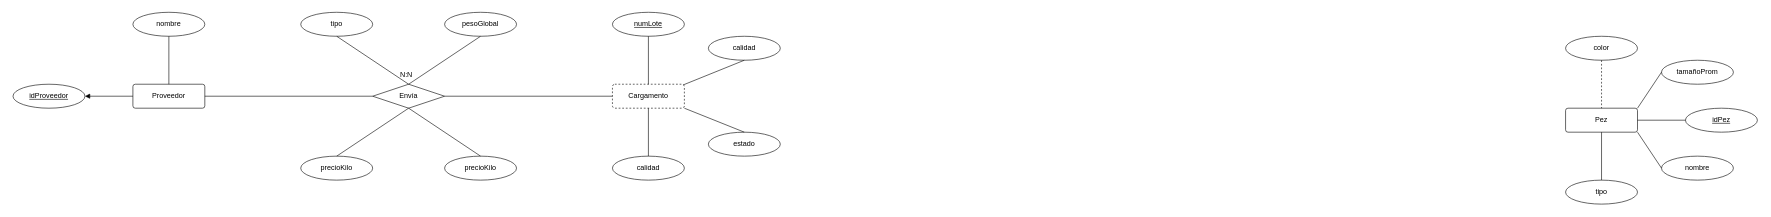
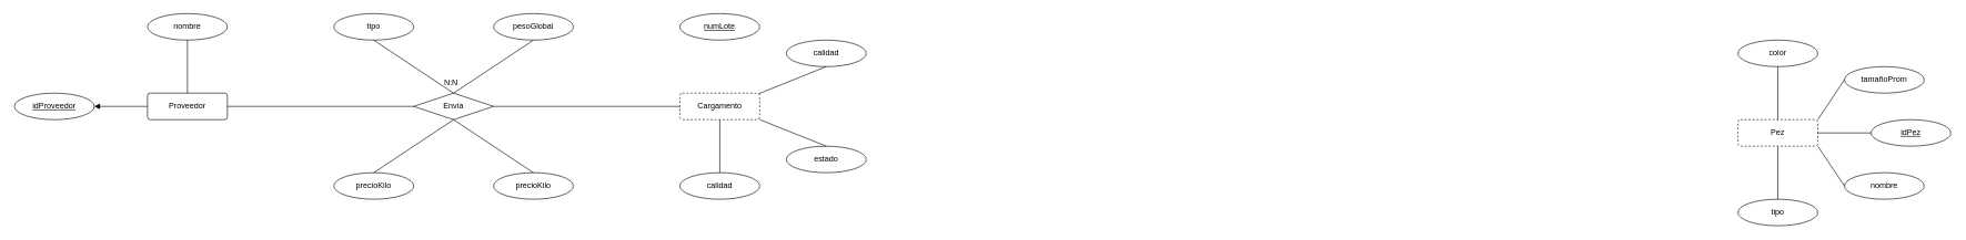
- <mxCell id="34" value="" style="endArrow=none;html=1;rounded=0;" edge="1" parent="1" source="31" target="30"><mxGeometry relative="1" as="geometry"><mxPoint x="1079.41" y="60" as="sourcePoint" /><mxPoint x="1079.41" y="140" as="targetPoint" /></mxGeometry></mxCell>
- <mxCell id="25" value="" style="endArrow=none;html=1;rounded=0;exitX=0.5;exitY=1;exitDx=0;exitDy=0;entryX=0.5;entryY=0;entryDx=0;entryDy=0;dashed=1;" edge="1" parent="1" source="23" target="19"><mxGeometry relative="1" as="geometry"><mxPoint x="2420" y="360" as="sourcePoint" /><mxPoint x="2580" y="360" as="targetPoint" /></mxGeometry></mxCell>
+ <mxCell id="25" value="" style="endArrow=none;html=1;rounded=0;exitX=0.5;exitY=1;exitDx=0;exitDy=0;entryX=0.5;entryY=0;entryDx=0;entryDy=0;" edge="1" parent="1" source="23" target="19"><mxGeometry relative="1" as="geometry"><mxPoint x="2420" y="360" as="sourcePoint" /><mxPoint x="2580" y="360" as="targetPoint" /></mxGeometry></mxCell>
- <mxCell id="19" value="Pez" style="rounded=1;arcSize=10;whiteSpace=wrap;html=1;align=center;" vertex="1" parent="1"><mxGeometry x="2610" y="180" width="120" height="40" as="geometry" /></mxCell>
+ <mxCell id="19" value="Pez" style="rounded=1;arcSize=10;whiteSpace=wrap;html=1;align=center;dashed=1;" vertex="1" parent="1"><mxGeometry x="2610" y="180" width="120" height="40" as="geometry" /></mxCell>
